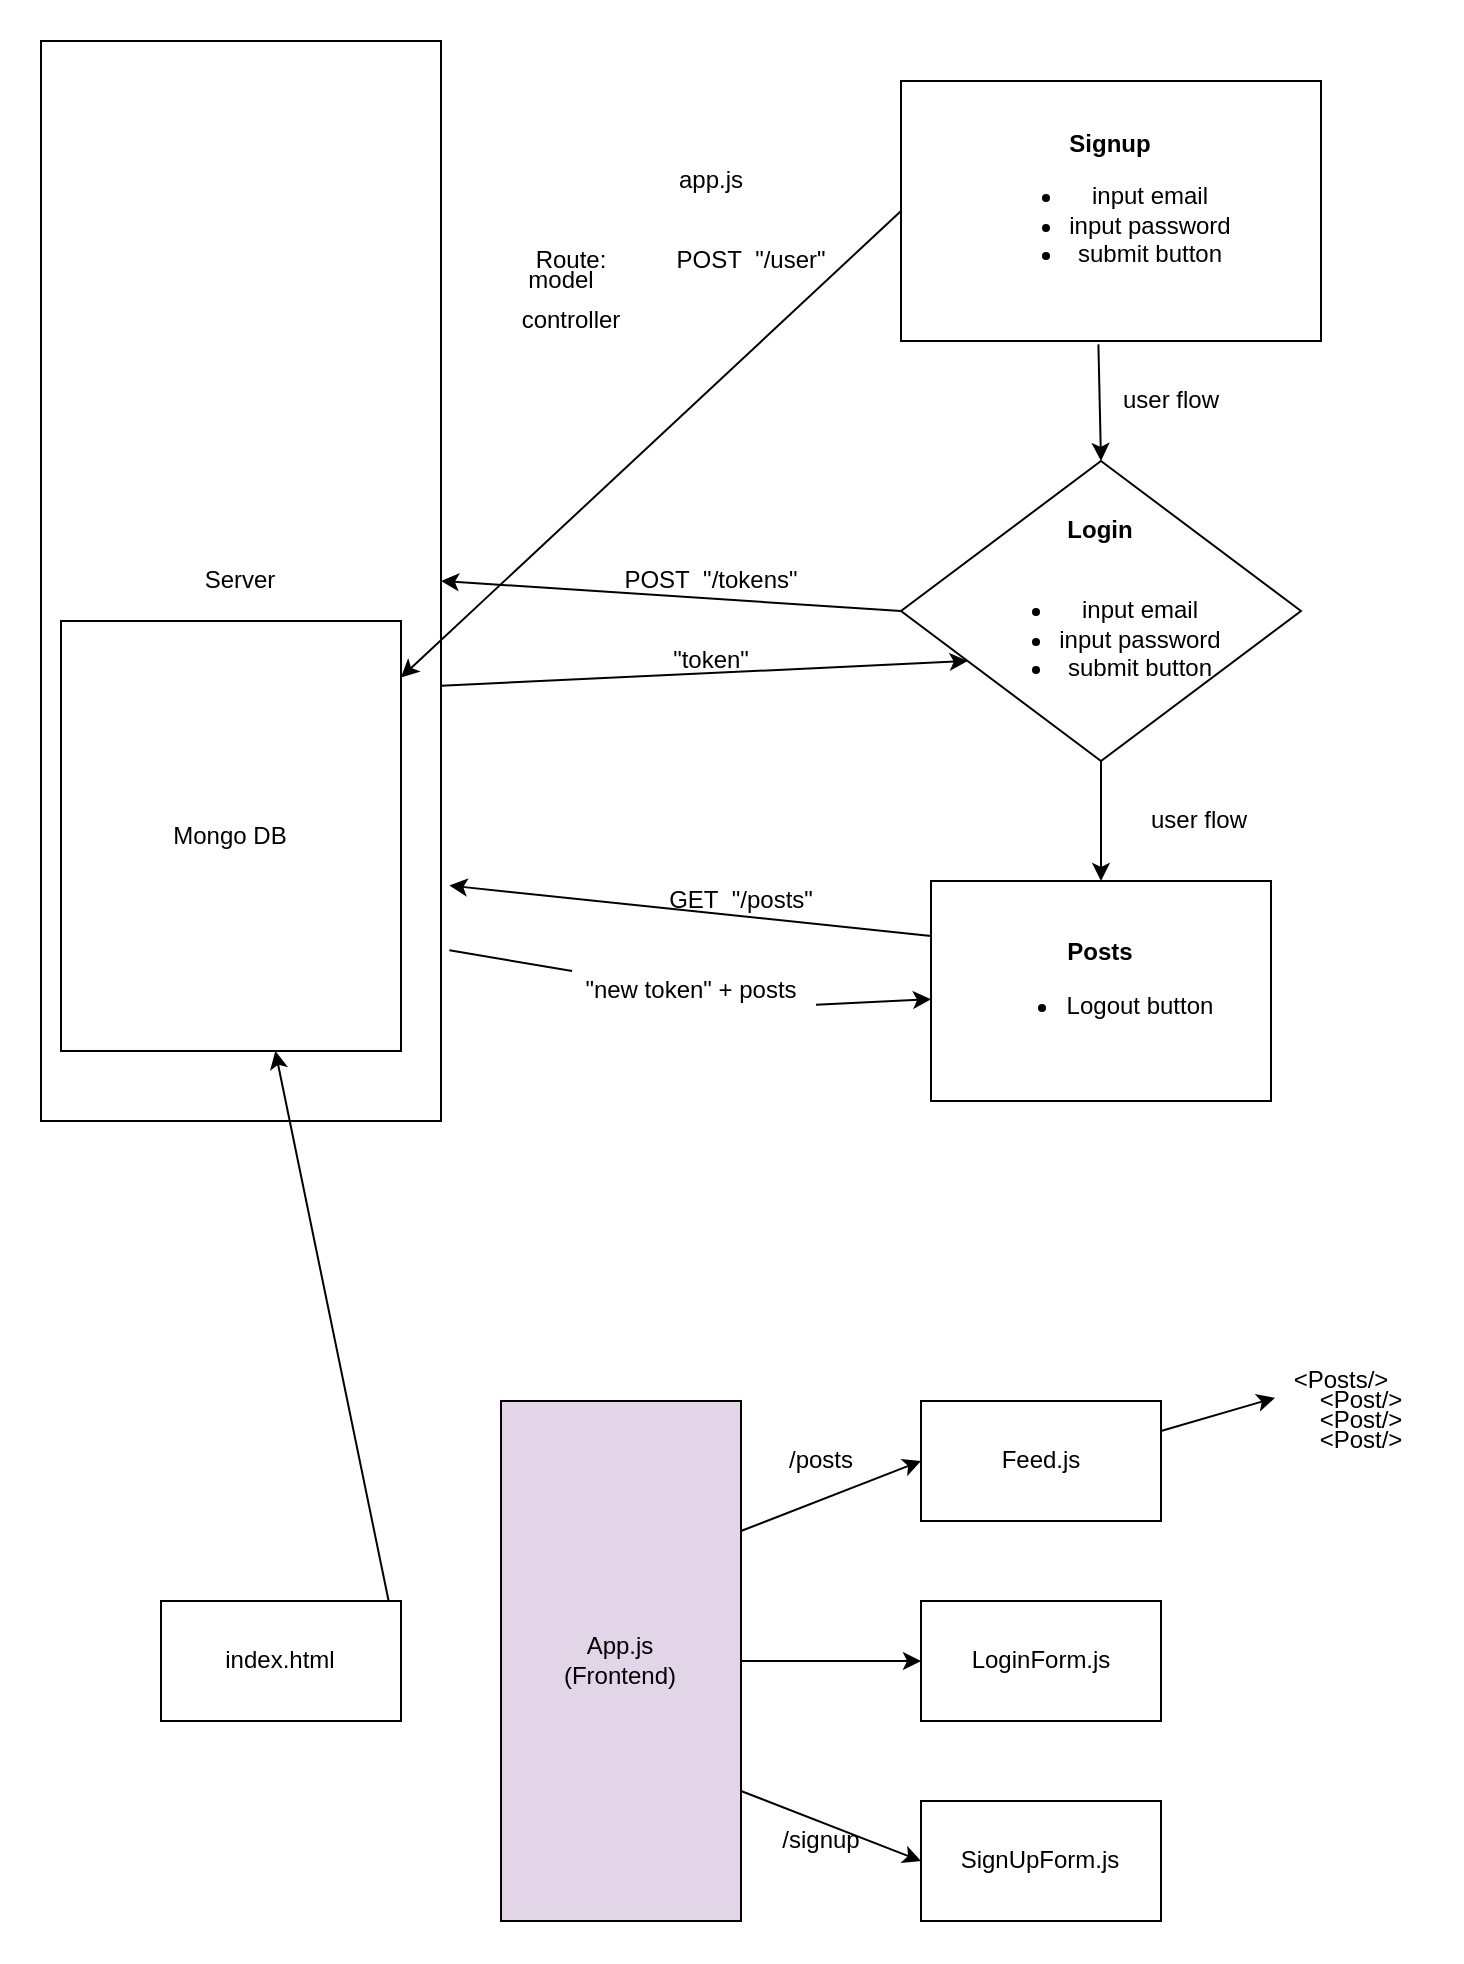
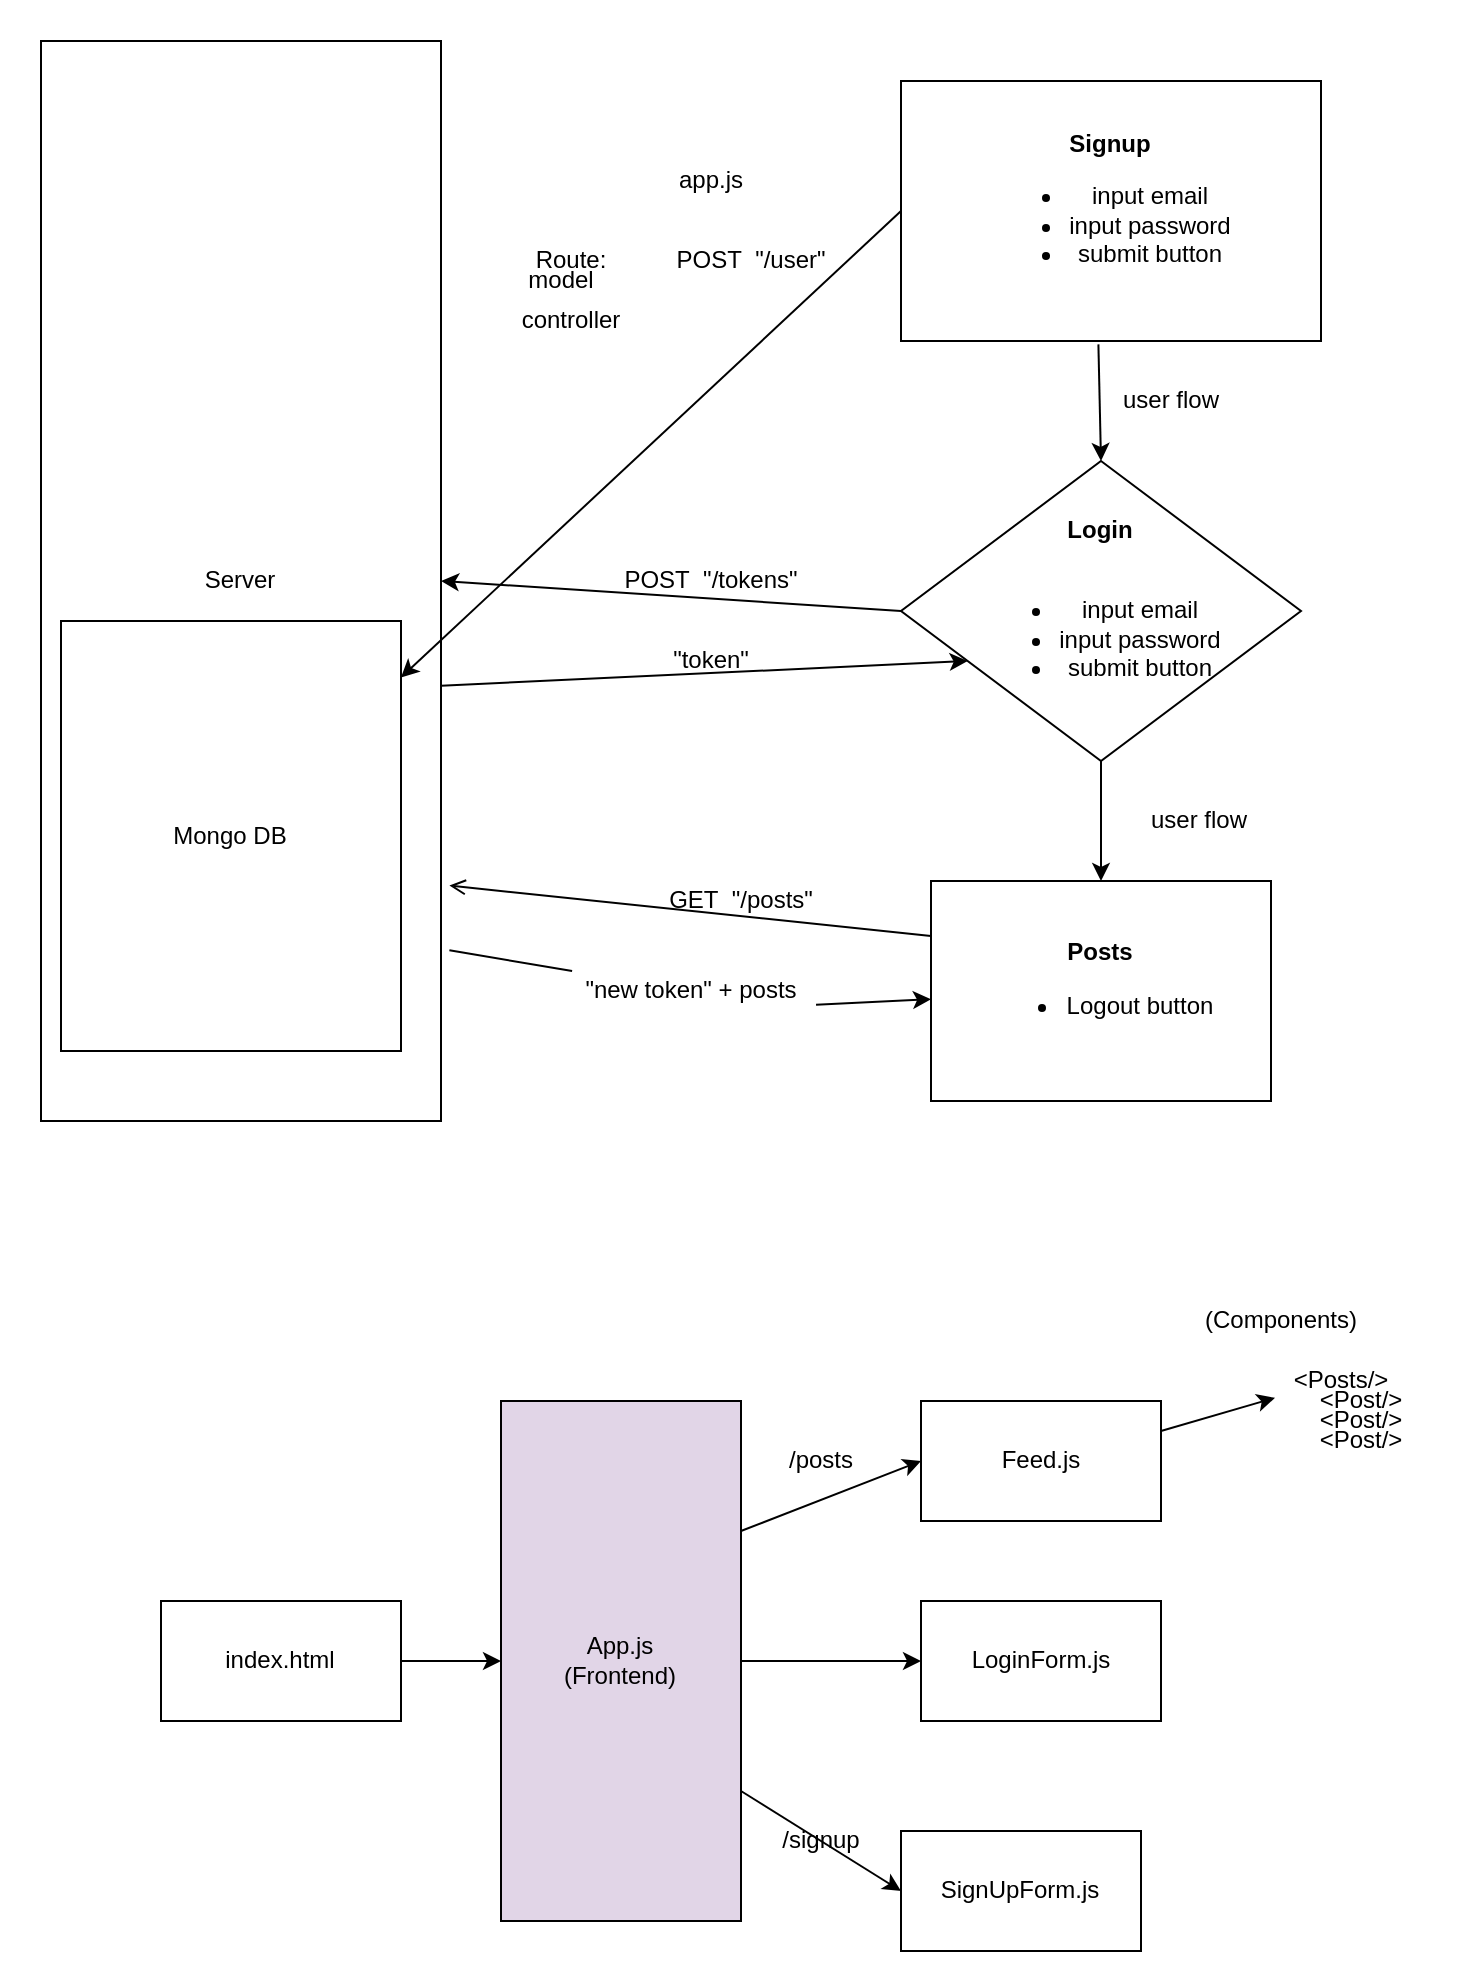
- <mxCell id="2" style="edgeStyle=none;html=1;exitX=0;exitY=0.25;exitDx=0;exitDy=0;entryX=1.021;entryY=0.782;entryDx=0;entryDy=0;entryPerimeter=0;" edge="1" parent="1" source="7" target="10"><mxGeometry relative="1" as="geometry" /></mxCell>
+ <mxCell id="2" style="edgeStyle=none;html=1;exitX=0;exitY=0.25;exitDx=0;exitDy=0;entryX=1.021;entryY=0.782;entryDx=0;entryDy=0;entryPerimeter=0;endArrow=open;" edge="1" parent="1" source="7" target="10"><mxGeometry relative="1" as="geometry" /></mxCell>
+ <mxCell id="41" value="(Components)" style="text;html=1;align=center;verticalAlign=middle;resizable=0;points=[];autosize=1;strokeColor=none;fillColor=none;" vertex="1" parent="1"><mxGeometry x="595" y="650" width="90" height="20" as="geometry" /></mxCell>
- <mxCell id="28" style="edgeStyle=none;html=1;exitX=1;exitY=0.5;exitDx=0;exitDy=0;" edge="1" parent="1" source="29" target="17"><mxGeometry relative="1" as="geometry" /></mxCell>
+ <mxCell id="28" style="edgeStyle=none;html=1;exitX=1;exitY=0.5;exitDx=0;exitDy=0;entryX=0;entryY=0.5;entryDx=0;entryDy=0;" edge="1" parent="1" source="29" target="27"><mxGeometry relative="1" as="geometry" /></mxCell>
- <mxCell id="33" value="SignUpForm.js" style="whiteSpace=wrap;html=1;" vertex="1" parent="1"><mxGeometry x="460" y="900" width="120" height="60" as="geometry" /></mxCell>
+ <mxCell id="33" value="SignUpForm.js" style="whiteSpace=wrap;html=1;" vertex="1" parent="1"><mxGeometry x="450" y="915" width="120" height="60" as="geometry" /></mxCell>
